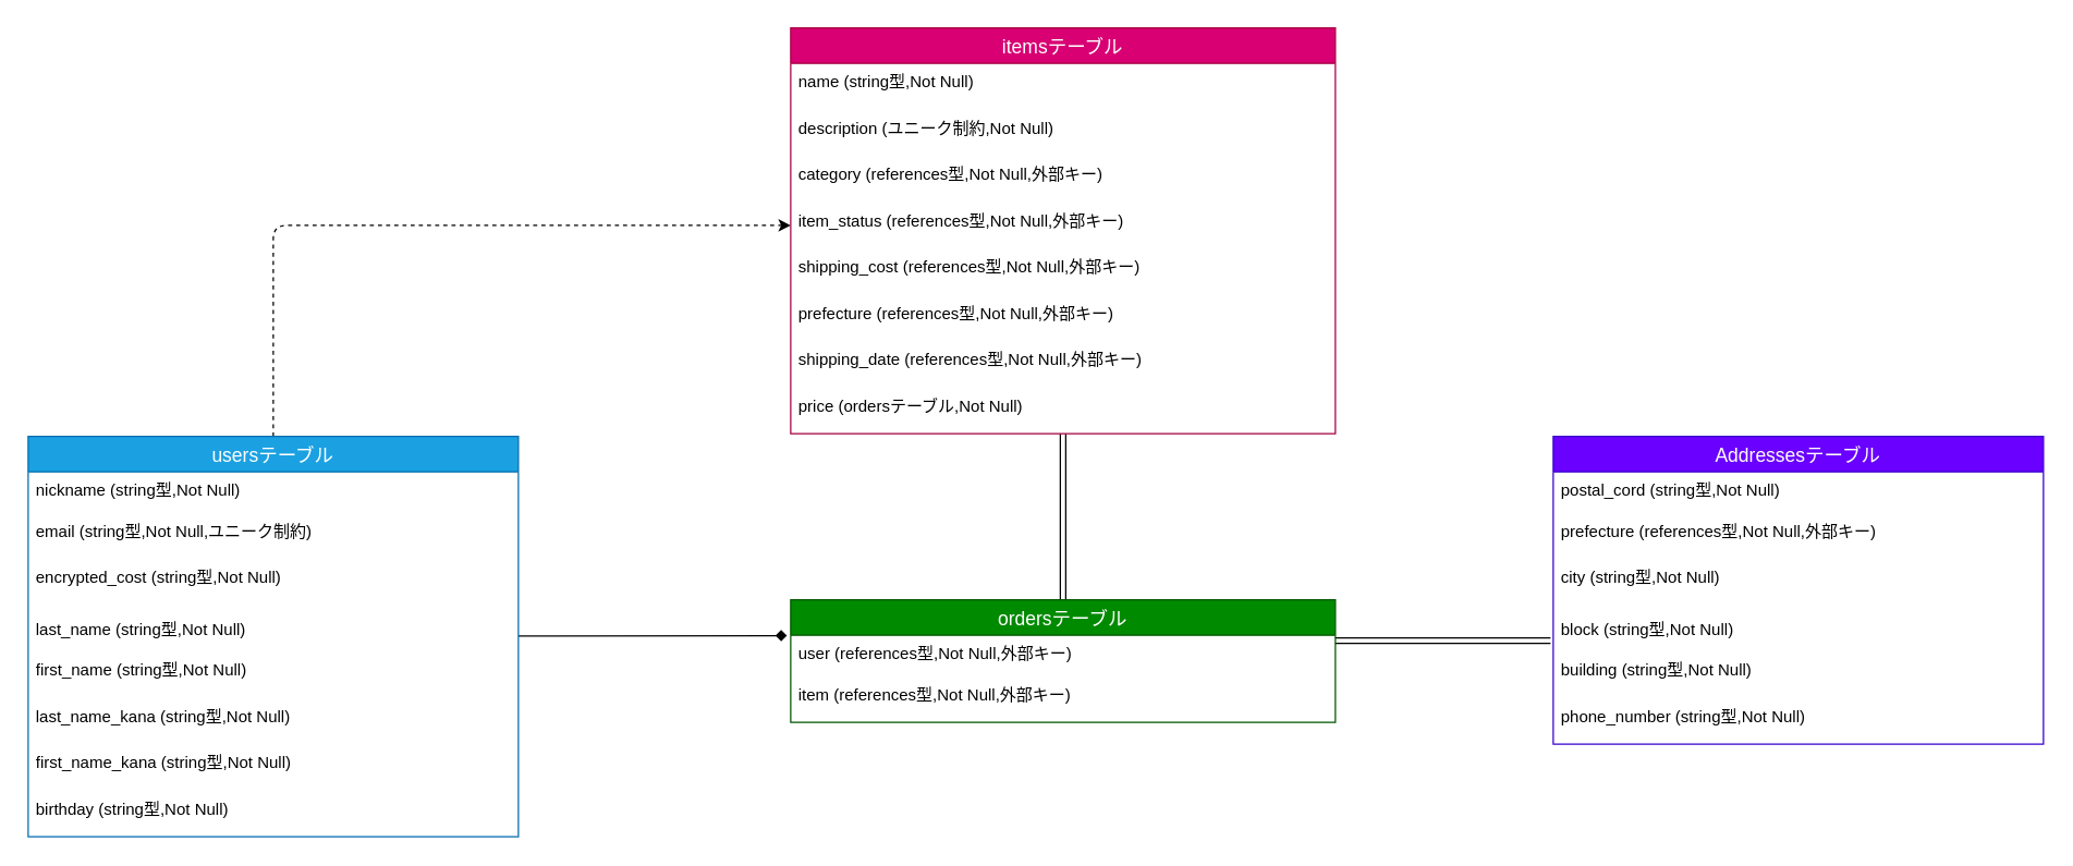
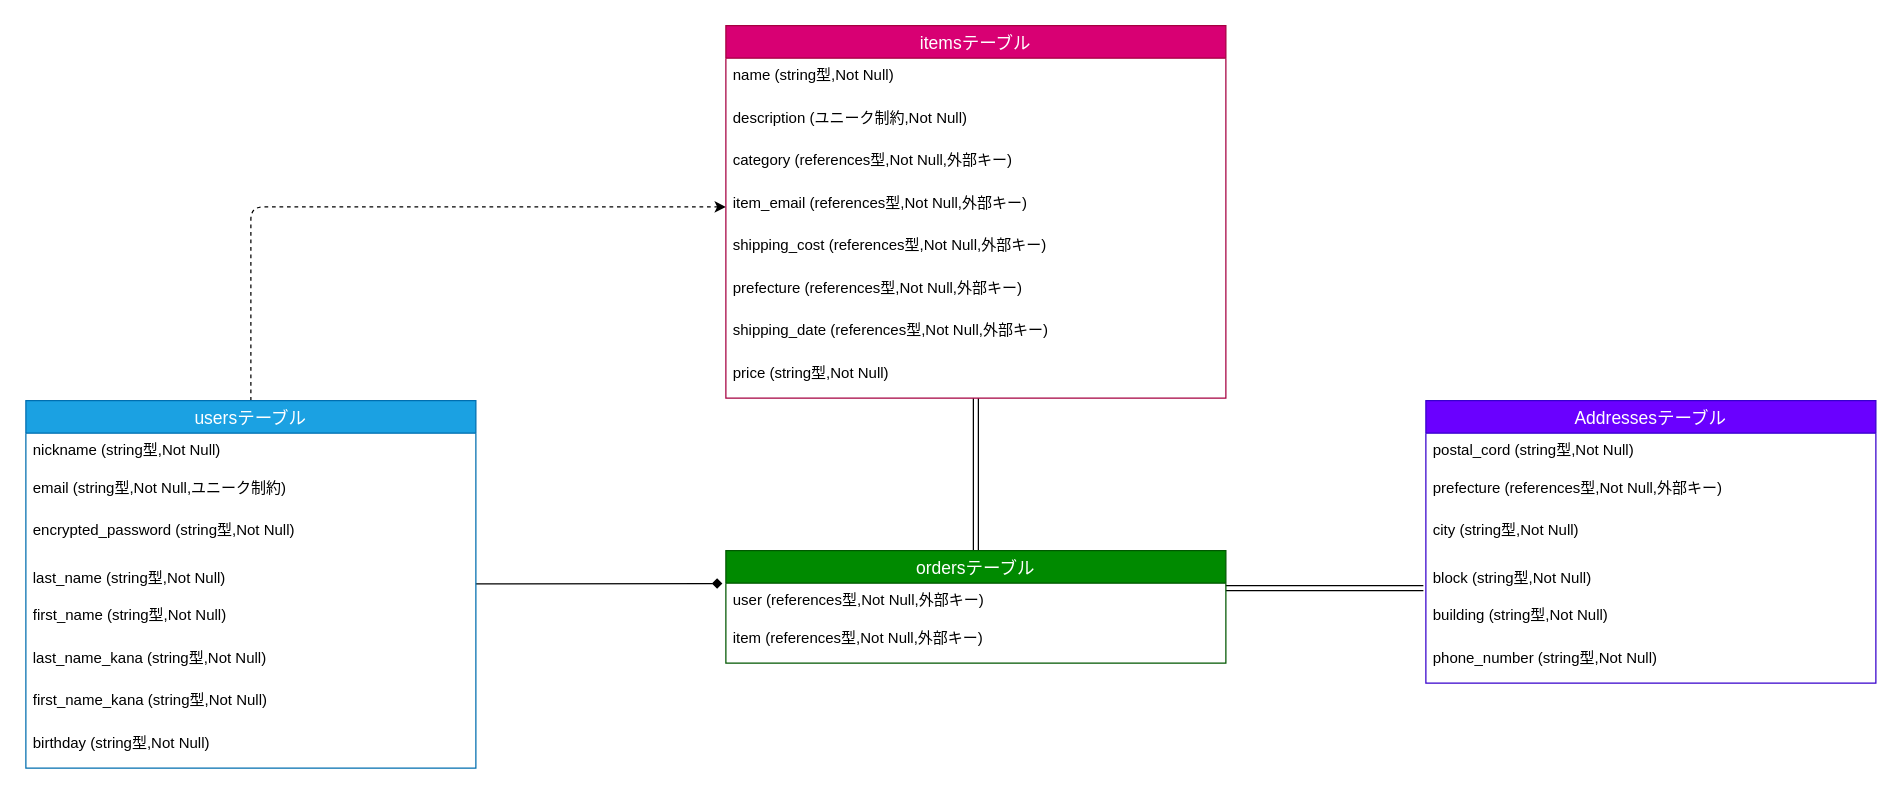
- <mxCell id="19" value="item_status (references型,Not Null,外部キー)" style="text;strokeColor=none;fillColor=none;spacingLeft=4;spacingRight=4;overflow=hidden;rotatable=0;points=[[0,0.5],[1,0.5]];portConstraint=eastwest;fontSize=12;fontColor=#000000;" vertex="1" parent="15"><mxGeometry y="128" width="400" height="34" as="geometry" /></mxCell>
+ <mxCell id="19" value="item_email (references型,Not Null,外部キー)" style="text;strokeColor=none;fillColor=none;spacingLeft=4;spacingRight=4;overflow=hidden;rotatable=0;points=[[0,0.5],[1,0.5]];portConstraint=eastwest;fontSize=12;fontColor=#000000;" vertex="1" parent="15"><mxGeometry y="128" width="400" height="34" as="geometry" /></mxCell>
- <mxCell id="23" value="price (ordersテーブル,Not Null)" style="text;strokeColor=none;fillColor=none;spacingLeft=4;spacingRight=4;overflow=hidden;rotatable=0;points=[[0,0.5],[1,0.5]];portConstraint=eastwest;fontSize=12;fontColor=#000000;" vertex="1" parent="15"><mxGeometry y="264" width="400" height="34" as="geometry" /></mxCell>
+ <mxCell id="23" value="price (string型,Not Null)" style="text;strokeColor=none;fillColor=none;spacingLeft=4;spacingRight=4;overflow=hidden;rotatable=0;points=[[0,0.5],[1,0.5]];portConstraint=eastwest;fontSize=12;fontColor=#000000;" vertex="1" parent="15"><mxGeometry y="264" width="400" height="34" as="geometry" /></mxCell>
- <mxCell id="7" value="encrypted_cost (string型,Not Null)" style="text;strokeColor=none;fillColor=none;spacingLeft=4;spacingRight=4;overflow=hidden;rotatable=0;points=[[0,0.5],[1,0.5]];portConstraint=eastwest;fontSize=12;fontColor=#000000;" vertex="1" parent="4"><mxGeometry y="90" width="360" height="34" as="geometry" /></mxCell>
+ <mxCell id="7" value="encrypted_password (string型,Not Null)" style="text;strokeColor=none;fillColor=none;spacingLeft=4;spacingRight=4;overflow=hidden;rotatable=0;points=[[0,0.5],[1,0.5]];portConstraint=eastwest;fontSize=12;fontColor=#000000;" vertex="1" parent="4"><mxGeometry y="90" width="360" height="34" as="geometry" /></mxCell>
